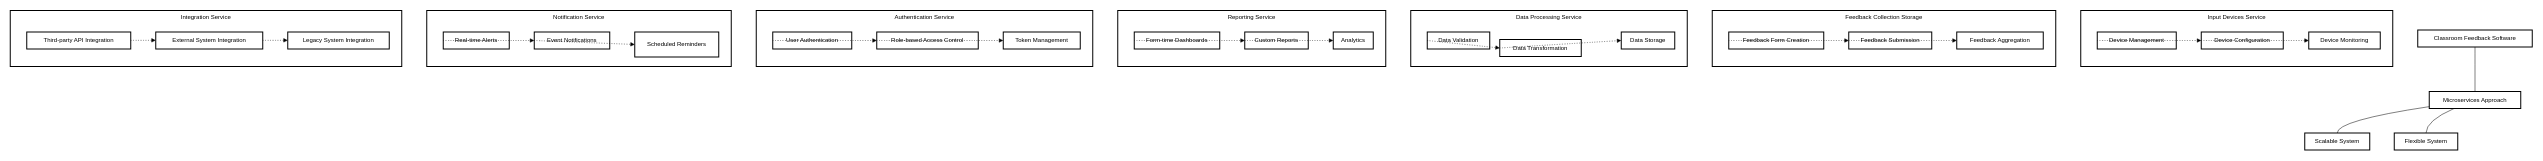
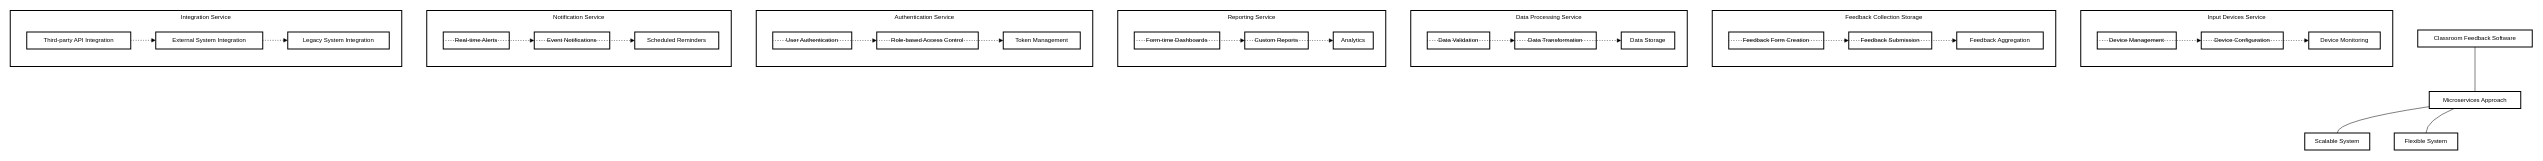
- <mxCell id="11" value="Scheduled Reminders" style="whiteSpace=wrap;strokeWidth=2;" vertex="1" parent="8"><mxGeometry x="416" y="43" width="168" height="50" as="geometry" /></mxCell>
+ <mxCell id="11" value="Scheduled Reminders" style="whiteSpace=wrap;strokeWidth=2;" vertex="1" parent="8"><mxGeometry x="416" y="43" width="168" height="34" as="geometry" /></mxCell>
- <mxCell id="28" value="Data Transformation" style="whiteSpace=wrap;strokeWidth=2;" vertex="1" parent="26"><mxGeometry x="178" y="58" width="163" height="34" as="geometry" /></mxCell>
+ <mxCell id="28" value="Data Transformation" style="whiteSpace=wrap;strokeWidth=2;" vertex="1" parent="26"><mxGeometry x="208" y="43" width="163" height="34" as="geometry" /></mxCell>
